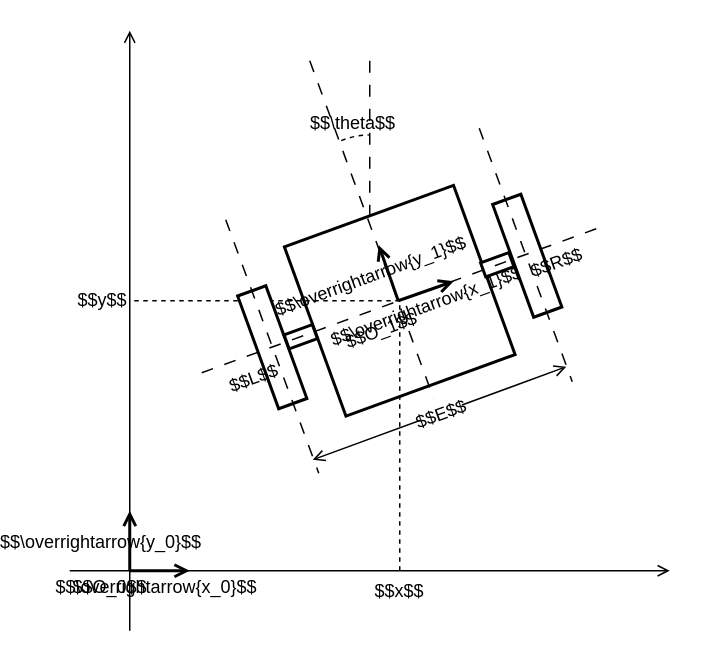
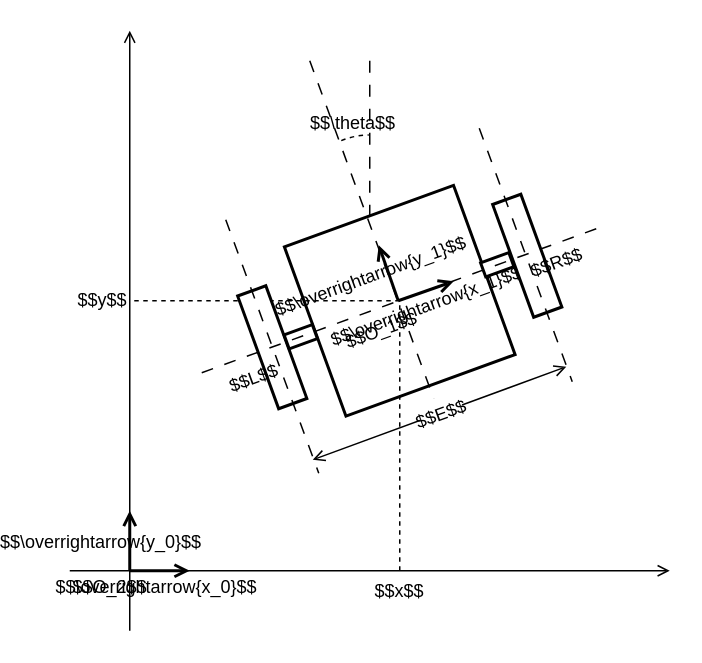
- <mxCell id="5" value="$$O_0$$" style="text;html=1;align=center;verticalAlign=middle;whiteSpace=wrap;rounded=0;" vertex="1" parent="1"><mxGeometry x="32" y="379" width="30" height="24" as="geometry" /></mxCell>
+ <mxCell id="5" value="$$O_2$$" style="text;html=1;align=center;verticalAlign=middle;whiteSpace=wrap;rounded=0;" vertex="1" parent="1"><mxGeometry x="32" y="379" width="30" height="24" as="geometry" /></mxCell>
